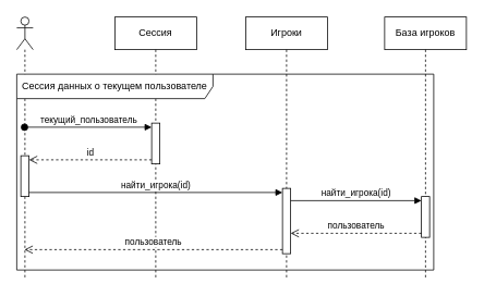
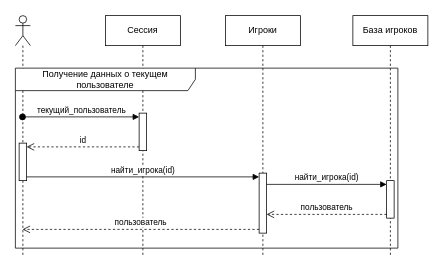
- <mxCell id="16" value="Сессия данных о текущем пользователе" style="shape=umlFrame;whiteSpace=wrap;html=1;pointerEvents=0;width=240;height=30;" vertex="1" parent="1"><mxGeometry x="20" y="90" width="510" height="240" as="geometry" /></mxCell>
+ <mxCell id="16" value="Получение данных о текущем пользователе" style="shape=umlFrame;whiteSpace=wrap;html=1;pointerEvents=0;width=240;height=30;" vertex="1" parent="1"><mxGeometry x="20" y="90" width="510" height="240" as="geometry" /></mxCell>
